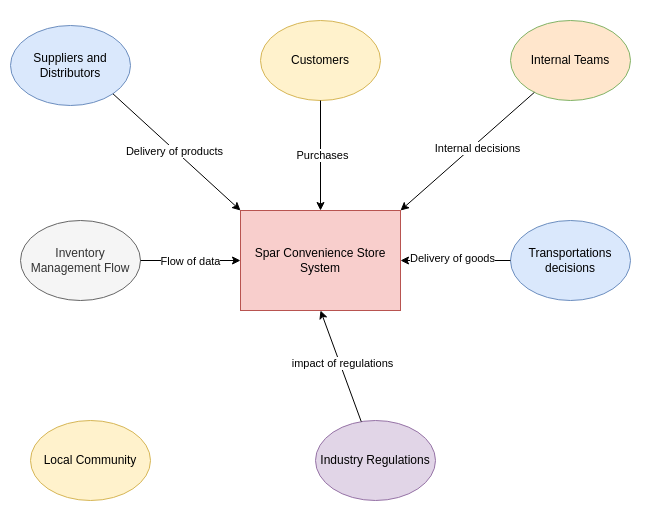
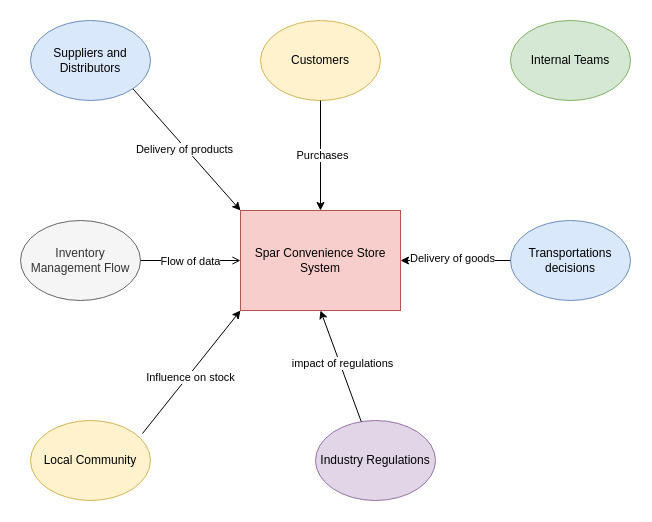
- <mxCell id="5" value="Internal Teams" style="ellipse;whiteSpace=wrap;html=1;fillColor=#ffe6cc;strokeColor=#82b366;" vertex="1" parent="1"><mxGeometry x="510" y="20" width="120" height="80" as="geometry" /></mxCell>
+ <mxCell id="5" value="Internal Teams" style="ellipse;whiteSpace=wrap;html=1;fillColor=#d5e8d4;strokeColor=#82b366;" vertex="1" parent="1"><mxGeometry x="510" y="20" width="120" height="80" as="geometry" /></mxCell>
- <mxCell id="3" value="Suppliers and Distributors" style="ellipse;whiteSpace=wrap;html=1;fillColor=#dae8fc;strokeColor=#6c8ebf;" vertex="1" parent="1"><mxGeometry x="10" y="25" width="120" height="80" as="geometry" /></mxCell>
+ <mxCell id="3" value="Suppliers and Distributors" style="ellipse;whiteSpace=wrap;html=1;fillColor=#dae8fc;strokeColor=#6c8ebf;" vertex="1" parent="1"><mxGeometry x="30" y="20" width="120" height="80" as="geometry" /></mxCell>
- <mxCell id="14" value="" style="endArrow=classic;html=1;rounded=0;entryX=1;entryY=0;entryDx=0;entryDy=0;" edge="1" parent="1" source="5" target="2"><mxGeometry width="50" height="50" relative="1" as="geometry"><mxPoint x="280" y="280" as="sourcePoint" /><mxPoint x="330" y="230" as="targetPoint" /></mxGeometry></mxCell>
- <mxCell id="15" value="Internal decisions" style="edgeLabel;html=1;align=center;verticalAlign=middle;resizable=0;points=[];" vertex="1" connectable="0" parent="14"><mxGeometry x="-0.098" y="4" relative="1" as="geometry"><mxPoint as="offset" /></mxGeometry></mxCell>
- <mxCell id="16" value="" style="endArrow=classic;html=1;rounded=0;exitX=1;exitY=0.5;exitDx=0;exitDy=0;entryX=0;entryY=0.5;entryDx=0;entryDy=0;" edge="1" parent="1" source="6" target="2"><mxGeometry width="50" height="50" relative="1" as="geometry"><mxPoint x="280" y="280" as="sourcePoint" /><mxPoint x="330" y="230" as="targetPoint" /></mxGeometry></mxCell>
+ <mxCell id="16" value="" style="endArrow=open;html=1;rounded=0;exitX=1;exitY=0.5;exitDx=0;exitDy=0;entryX=0;entryY=0.5;entryDx=0;entryDy=0;" edge="1" parent="1" source="6" target="2"><mxGeometry width="50" height="50" relative="1" as="geometry"><mxPoint x="280" y="280" as="sourcePoint" /><mxPoint x="330" y="230" as="targetPoint" /></mxGeometry></mxCell>
+ <mxCell id="18" value="" style="endArrow=classic;html=1;rounded=0;exitX=0.933;exitY=0.163;exitDx=0;exitDy=0;exitPerimeter=0;entryX=0;entryY=1;entryDx=0;entryDy=0;" edge="1" parent="1" source="7" target="2"><mxGeometry width="50" height="50" relative="1" as="geometry"><mxPoint x="280" y="280" as="sourcePoint" /><mxPoint x="330" y="230" as="targetPoint" /></mxGeometry></mxCell>
+ <mxCell id="19" value="Influence on stock" style="edgeLabel;html=1;align=center;verticalAlign=middle;resizable=0;points=[];" vertex="1" connectable="0" parent="18"><mxGeometry x="-0.058" y="-2" relative="1" as="geometry"><mxPoint as="offset" /></mxGeometry></mxCell>
